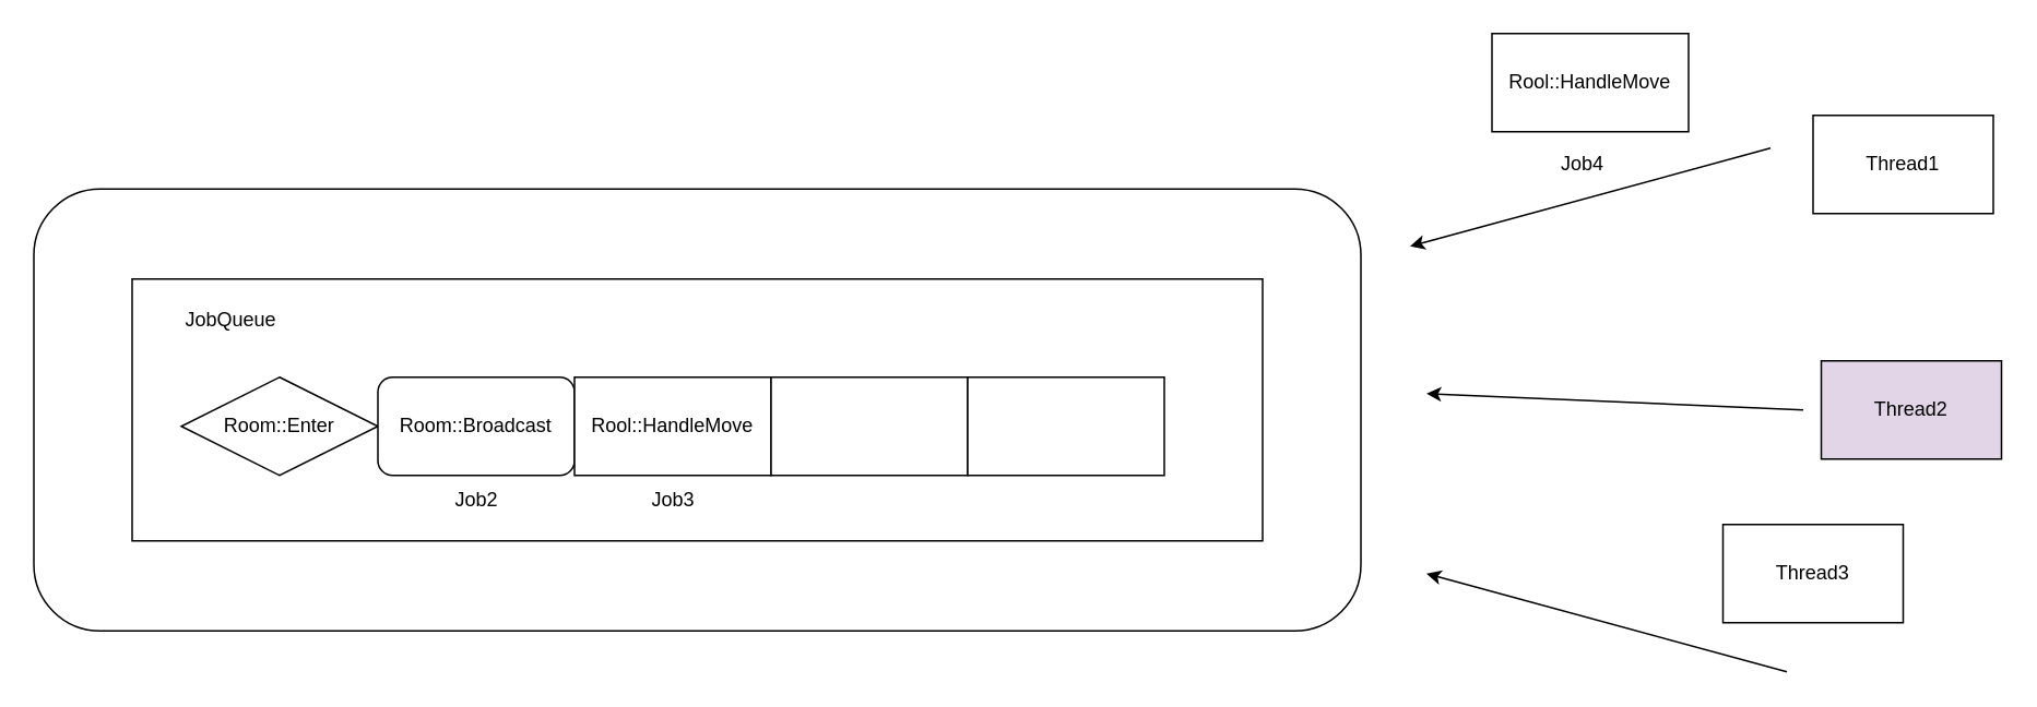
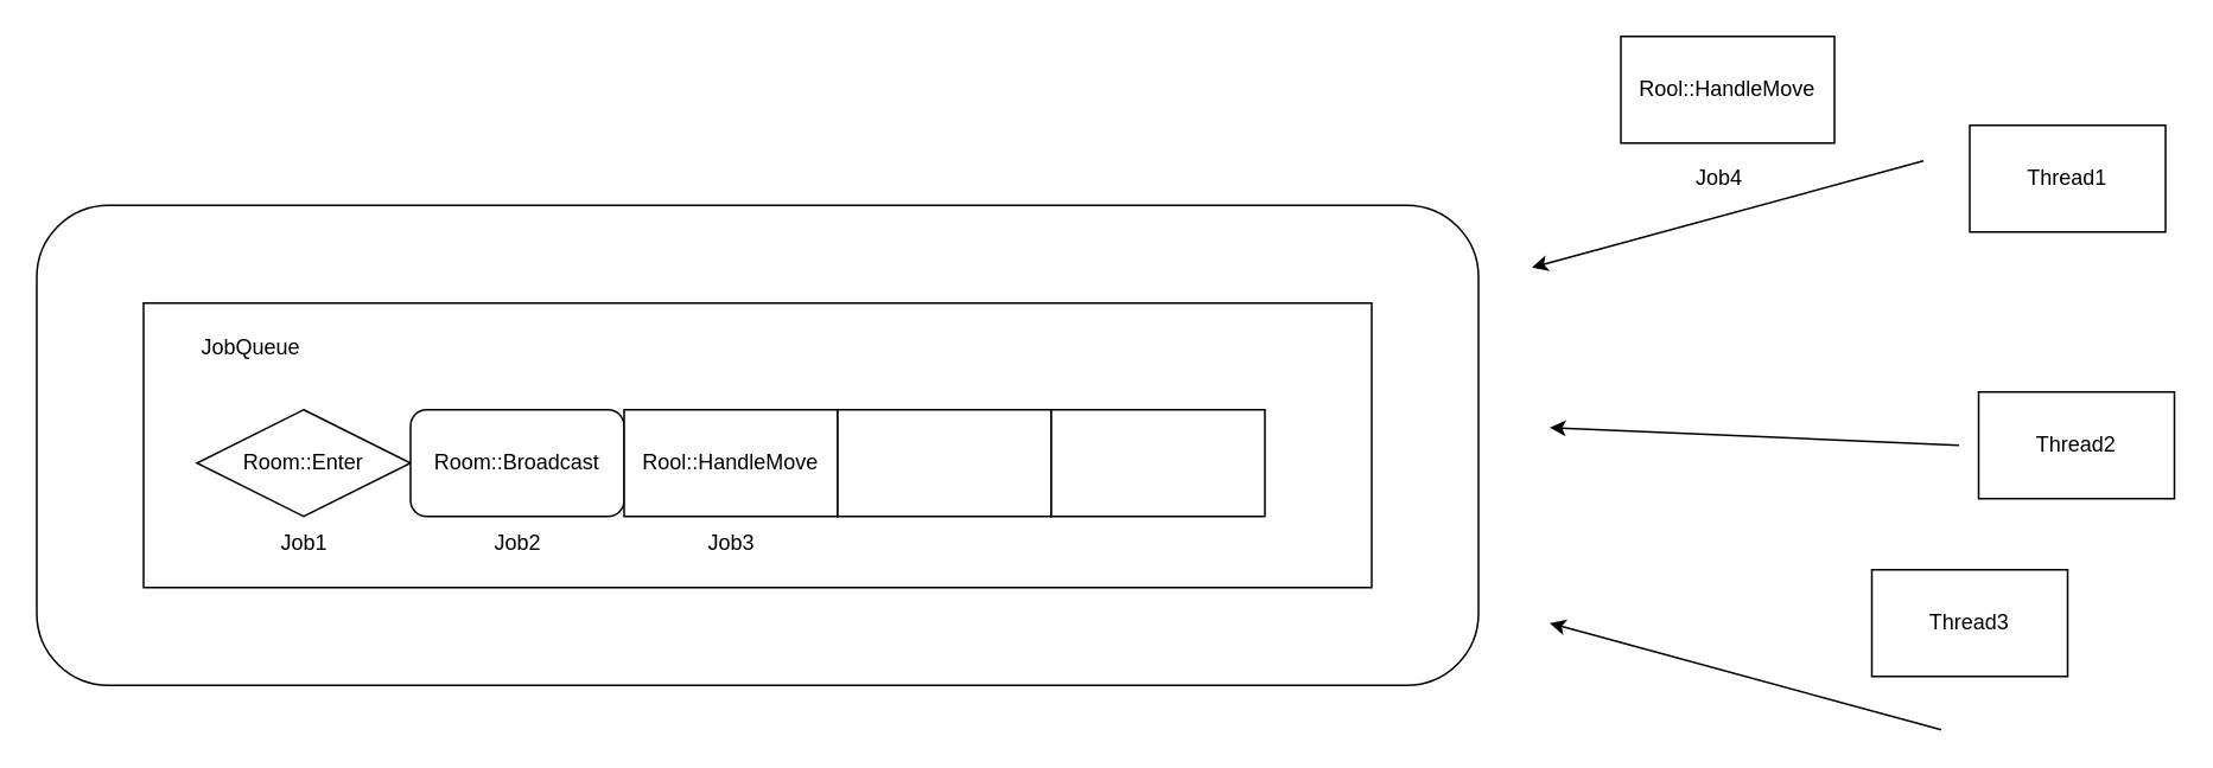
- <mxCell id="17" value="&lt;font&gt;Thread2&lt;/font&gt;" style="rounded=0;whiteSpace=wrap;html=1;fillColor=#e1d5e7;" vertex="1" parent="1"><mxGeometry x="1111" y="220" width="110" height="60" as="geometry" /></mxCell>
+ <mxCell id="17" value="&lt;font&gt;Thread2&lt;/font&gt;" style="rounded=0;whiteSpace=wrap;html=1;" vertex="1" parent="1"><mxGeometry x="1111" y="220" width="110" height="60" as="geometry" /></mxCell>
+ <mxCell id="5" value="Job1" style="text;html=1;align=center;verticalAlign=middle;resizable=0;points=[];autosize=1;strokeColor=none;fillColor=none;" vertex="1" parent="1"><mxGeometry x="145" y="290" width="50" height="30" as="geometry" /></mxCell>
